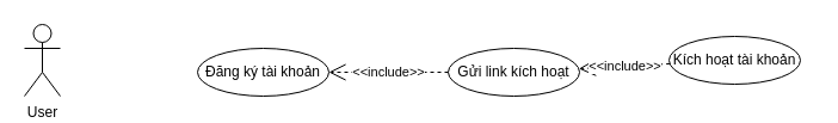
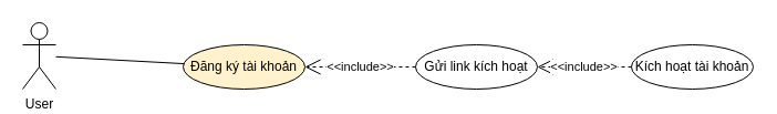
- <mxCell id="5" value="Kích hoạt tài khoản" style="ellipse;whiteSpace=wrap;html=1;" vertex="1" parent="1"><mxGeometry x="560" y="30" width="110" height="40" as="geometry" /></mxCell>
+ <mxCell id="5" value="Kích hoạt tài khoản" style="ellipse;whiteSpace=wrap;html=1;" vertex="1" parent="1"><mxGeometry x="570" y="40" width="110" height="40" as="geometry" /></mxCell>
+ <mxCell id="8" value="" style="endArrow=none;html=1;rounded=0;strokeColor=default;align=center;verticalAlign=middle;fontFamily=Helvetica;fontSize=11;fontColor=default;labelBackgroundColor=default;edgeStyle=none;" edge="1" parent="1" source="2" target="3"><mxGeometry width="50" height="50" relative="1" as="geometry"><mxPoint x="60" y="50" as="sourcePoint" /><mxPoint x="241" y="-34" as="targetPoint" /></mxGeometry></mxCell>
- <mxCell id="3" value="Đăng ký tài khoản" style="ellipse;whiteSpace=wrap;html=1;" vertex="1" parent="1"><mxGeometry x="165" y="40" width="110" height="40" as="geometry" /></mxCell>
+ <mxCell id="3" value="Đăng ký tài khoản" style="ellipse;whiteSpace=wrap;html=1;fillColor=#fff2cc;" vertex="1" parent="1"><mxGeometry x="165" y="40" width="110" height="40" as="geometry" /></mxCell>
